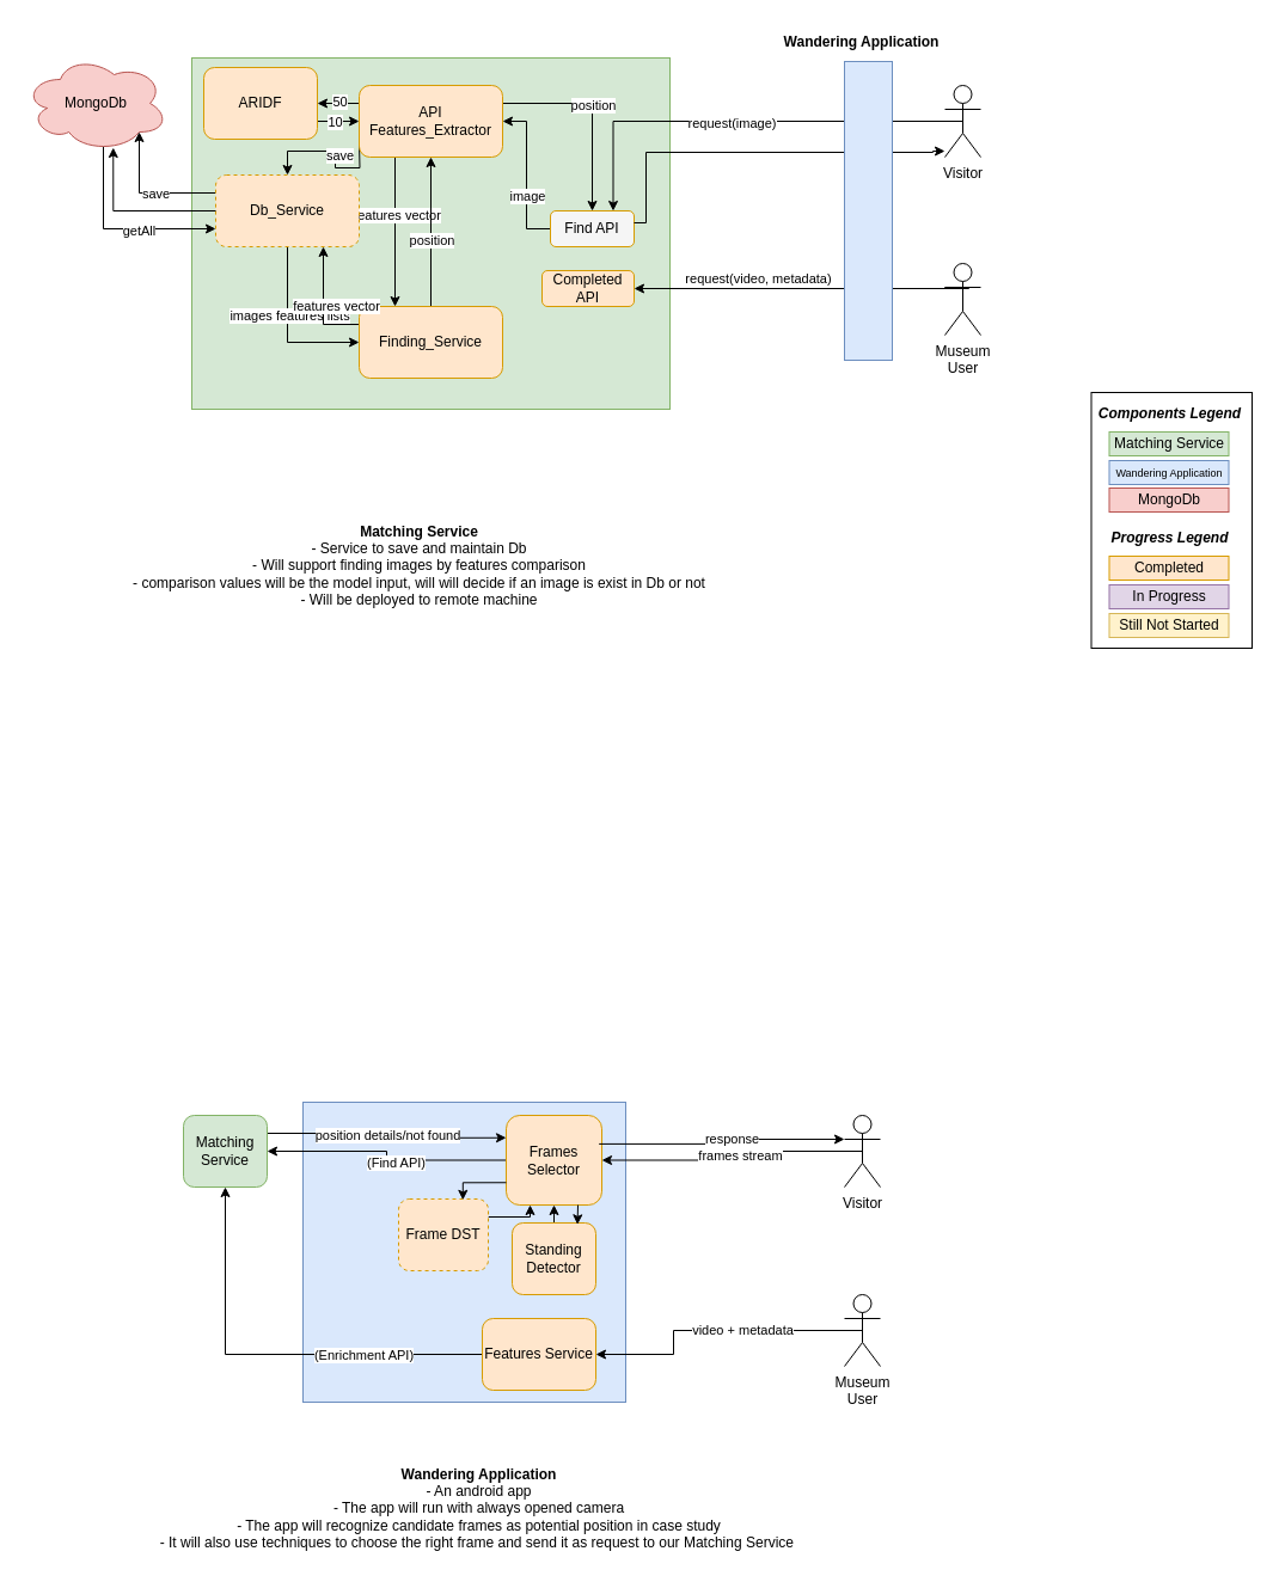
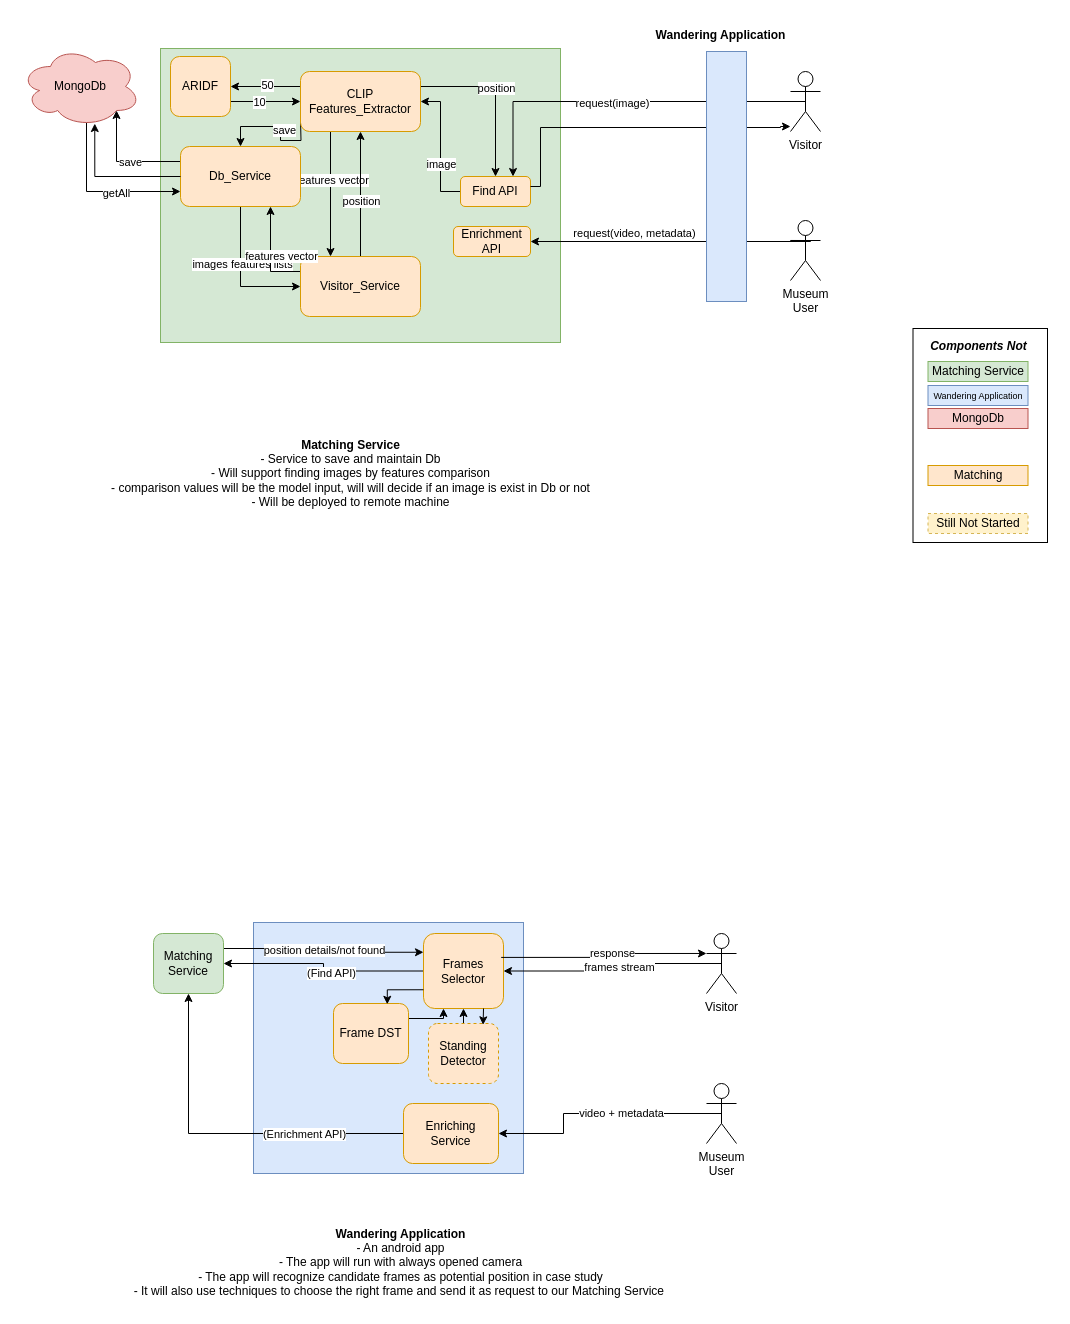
- <mxCell id="59" value="ARIDF" style="rounded=1;whiteSpace=wrap;html=1;fillColor=#ffe6cc;strokeColor=#d79b00;" parent="1" vertex="1"><mxGeometry x="170" y="56" width="95" height="60" as="geometry" /></mxCell>
+ <mxCell id="59" value="ARIDF" style="rounded=1;whiteSpace=wrap;html=1;fillColor=#ffe6cc;strokeColor=#d79b00;" parent="1" vertex="1"><mxGeometry x="170" y="56" width="60" height="60" as="geometry" /></mxCell>
- <mxCell id="13" value="&lt;div&gt;API&lt;/div&gt;Features_Extractor" style="rounded=1;whiteSpace=wrap;html=1;fillColor=#ffe6cc;strokeColor=#d79b00;" parent="1" vertex="1"><mxGeometry x="300" y="71" width="120" height="60" as="geometry" /></mxCell>
+ <mxCell id="13" value="&lt;div&gt;CLIP&lt;/div&gt;Features_Extractor" style="rounded=1;whiteSpace=wrap;html=1;fillColor=#ffe6cc;strokeColor=#d79b00;" parent="1" vertex="1"><mxGeometry x="300" y="71" width="120" height="60" as="geometry" /></mxCell>
- <mxCell id="30" value="Db_Service" style="rounded=1;whiteSpace=wrap;html=1;fillColor=#ffe6cc;strokeColor=#d79b00;dashed=1;" parent="1" vertex="1"><mxGeometry x="180" y="146" width="120" height="60" as="geometry" /></mxCell>
+ <mxCell id="30" value="Db_Service" style="rounded=1;whiteSpace=wrap;html=1;fillColor=#ffe6cc;strokeColor=#d79b00;" parent="1" vertex="1"><mxGeometry x="180" y="146" width="120" height="60" as="geometry" /></mxCell>
- <mxCell id="16" value="Find API" style="rounded=1;whiteSpace=wrap;html=1;fillColor=#f5f5f5;strokeColor=#d79b00;" parent="1" vertex="1"><mxGeometry x="460" y="176" width="70" height="30" as="geometry" /></mxCell>
+ <mxCell id="16" value="Find API" style="rounded=1;whiteSpace=wrap;html=1;fillColor=#ffe6cc;strokeColor=#d79b00;" parent="1" vertex="1"><mxGeometry x="460" y="176" width="70" height="30" as="geometry" /></mxCell>
- <mxCell id="4" value="Completed API" style="rounded=1;whiteSpace=wrap;html=1;fillColor=#ffe6cc;strokeColor=#d79b00;" parent="1" vertex="1"><mxGeometry x="453" y="226" width="77" height="30" as="geometry" /></mxCell>
+ <mxCell id="4" value="Enrichment API" style="rounded=1;whiteSpace=wrap;html=1;fillColor=#ffe6cc;strokeColor=#d79b00;" parent="1" vertex="1"><mxGeometry x="453" y="226" width="77" height="30" as="geometry" /></mxCell>
- <mxCell id="34" value="Finding_Service" style="rounded=1;whiteSpace=wrap;html=1;fillColor=#ffe6cc;strokeColor=#d79b00;" parent="1" vertex="1"><mxGeometry x="300" y="256" width="120" height="60" as="geometry" /></mxCell>
+ <mxCell id="34" value="Visitor_Service" style="rounded=1;whiteSpace=wrap;html=1;fillColor=#ffe6cc;strokeColor=#d79b00;" parent="1" vertex="1"><mxGeometry x="300" y="256" width="120" height="60" as="geometry" /></mxCell>
- <mxCell id="63" value="&lt;b&gt;&lt;i&gt;Components Legend&lt;/i&gt;&lt;/b&gt;" style="text;html=1;align=center;verticalAlign=middle;resizable=0;points=[];autosize=1;strokeColor=none;fillColor=none;" parent="1" vertex="1"><mxGeometry x="907.5" y="331" width="140" height="30" as="geometry" /></mxCell>
+ <mxCell id="63" value="&lt;b&gt;&lt;i&gt;Components Not&lt;/i&gt;&lt;/b&gt;" style="text;html=1;align=center;verticalAlign=middle;resizable=0;points=[];autosize=1;strokeColor=none;fillColor=none;" parent="1" vertex="1"><mxGeometry x="907.5" y="331" width="140" height="30" as="geometry" /></mxCell>
- <mxCell id="67" value="&lt;b&gt;&lt;i&gt;Progress Legend&lt;/i&gt;&lt;/b&gt;" style="text;html=1;align=center;verticalAlign=middle;resizable=0;points=[];autosize=1;strokeColor=none;fillColor=none;" parent="1" vertex="1"><mxGeometry x="917.5" y="435" width="120" height="30" as="geometry" /></mxCell>
- <mxCell id="64" value="Completed" style="rounded=0;whiteSpace=wrap;html=1;fillColor=#ffe6cc;strokeColor=#d79b00;" parent="1" vertex="1"><mxGeometry x="927.5" y="465" width="100" height="20" as="geometry" /></mxCell>
+ <mxCell id="64" value="Matching" style="rounded=0;whiteSpace=wrap;html=1;fillColor=#ffe6cc;strokeColor=#d79b00;" parent="1" vertex="1"><mxGeometry x="927.5" y="465" width="100" height="20" as="geometry" /></mxCell>
- <mxCell id="65" value="In Progress" style="rounded=0;whiteSpace=wrap;html=1;fillColor=#e1d5e7;strokeColor=#9673a6;" parent="1" vertex="1"><mxGeometry x="927.5" y="489" width="100" height="20" as="geometry" /></mxCell>
- <mxCell id="66" value="Still Not Started" style="rounded=0;whiteSpace=wrap;html=1;fillColor=#fff2cc;strokeColor=#d6b656;" parent="1" vertex="1"><mxGeometry x="927.5" y="513" width="100" height="20" as="geometry" /></mxCell>
+ <mxCell id="66" value="Still Not Started" style="rounded=0;whiteSpace=wrap;html=1;fillColor=#fff2cc;strokeColor=#d6b656;dashed=1;" parent="1" vertex="1"><mxGeometry x="927.5" y="513" width="100" height="20" as="geometry" /></mxCell>
- <mxCell id="50" value="Frame DST" style="rounded=1;whiteSpace=wrap;html=1;fillColor=#ffe6cc;strokeColor=#d79b00;dashed=1;" parent="1" vertex="1"><mxGeometry x="333" y="1003" width="75" height="60" as="geometry" /></mxCell>
+ <mxCell id="50" value="Frame DST" style="rounded=1;whiteSpace=wrap;html=1;fillColor=#ffe6cc;strokeColor=#d79b00;" parent="1" vertex="1"><mxGeometry x="333" y="1003" width="75" height="60" as="geometry" /></mxCell>
- <mxCell id="48" value="Standing Detector" style="rounded=1;whiteSpace=wrap;html=1;fillColor=#ffe6cc;strokeColor=#d79b00;" parent="1" vertex="1"><mxGeometry x="428" y="1023" width="70" height="60" as="geometry" /></mxCell>
+ <mxCell id="48" value="Standing Detector" style="rounded=1;whiteSpace=wrap;html=1;fillColor=#ffe6cc;strokeColor=#d79b00;dashed=1;" parent="1" vertex="1"><mxGeometry x="428" y="1023" width="70" height="60" as="geometry" /></mxCell>
- <mxCell id="56" value="Features Service" style="rounded=1;whiteSpace=wrap;html=1;fillColor=#ffe6cc;strokeColor=#d79b00;" parent="1" vertex="1"><mxGeometry x="403" y="1103" width="95" height="60" as="geometry" /></mxCell>
+ <mxCell id="56" value="Enriching Service" style="rounded=1;whiteSpace=wrap;html=1;fillColor=#ffe6cc;strokeColor=#d79b00;" parent="1" vertex="1"><mxGeometry x="403" y="1103" width="95" height="60" as="geometry" /></mxCell>
